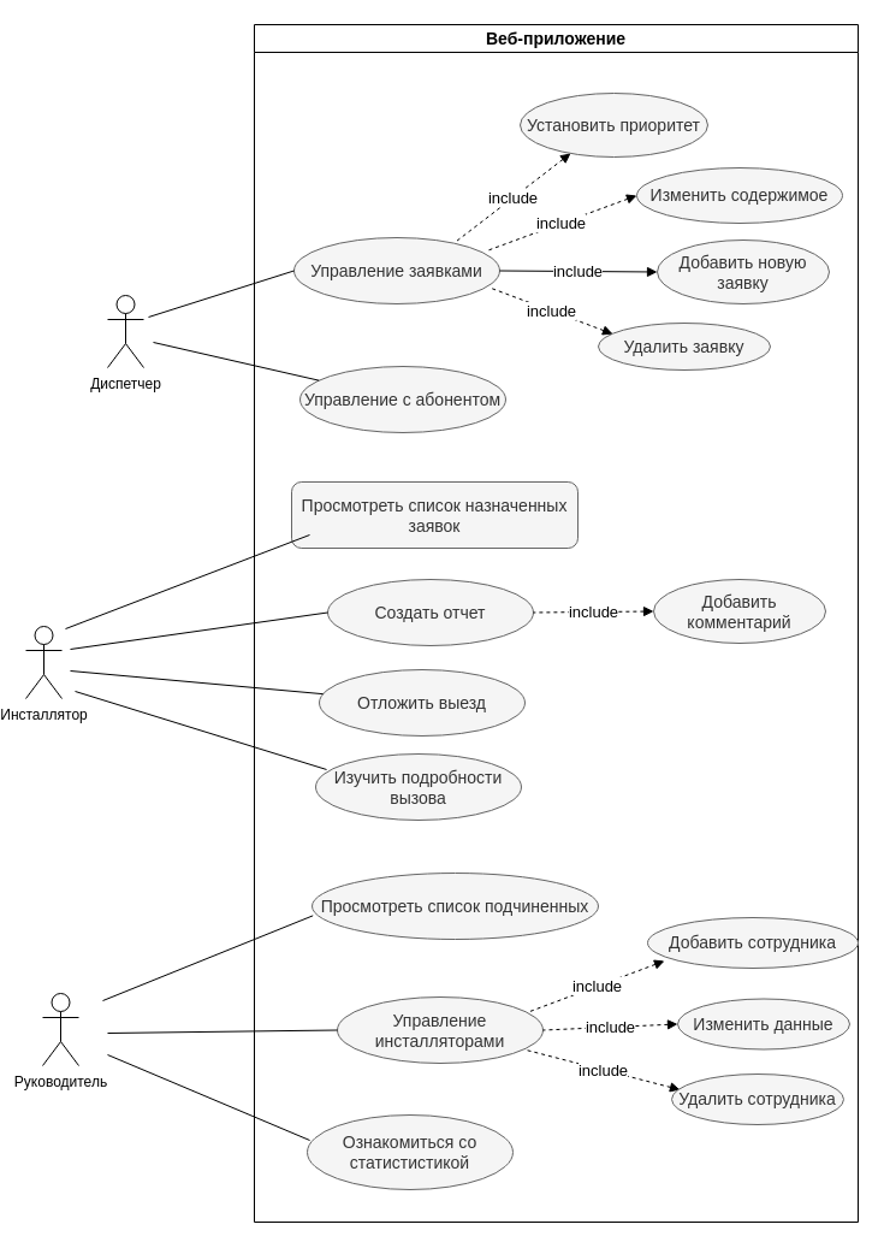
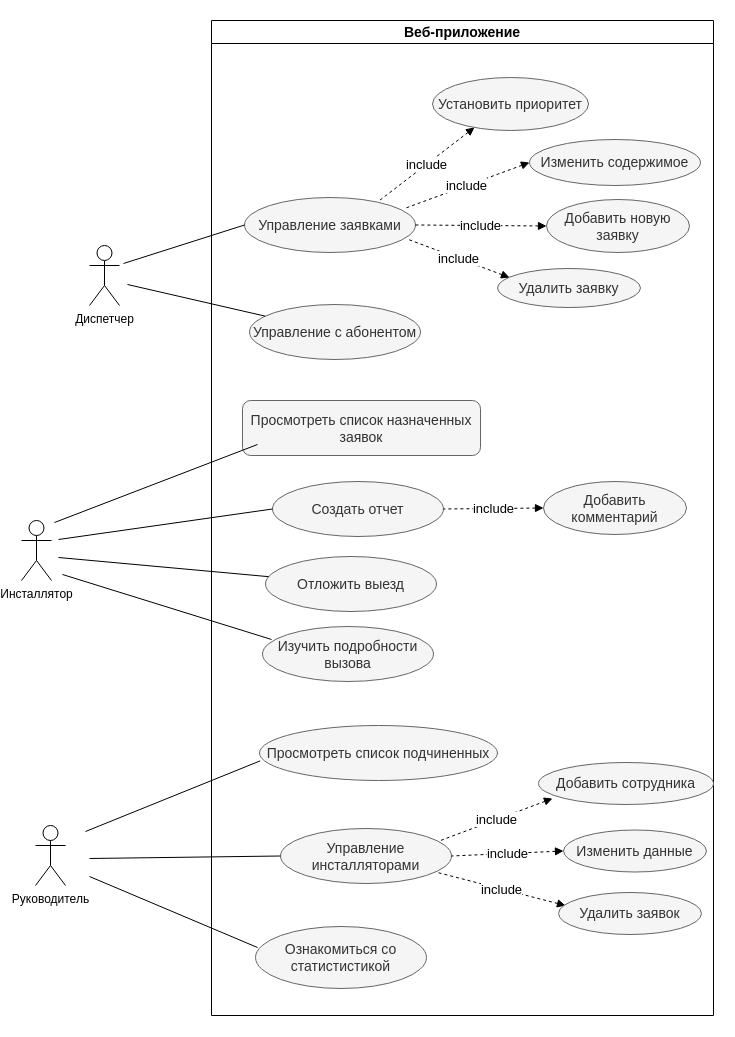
- <mxCell id="35" value="include" style="endArrow=none;dashed=0;html=1;rounded=0;startArrow=block;startFill=1;strokeWidth=1;fontSize=13;exitX=0;exitY=0.5;exitDx=0;exitDy=0;entryX=1;entryY=0.5;entryDx=0;entryDy=0;" edge="1" parent="2" source="30" target="27"><mxGeometry width="50" height="50" relative="1" as="geometry"><mxPoint x="328" y="152" as="sourcePoint" /><mxPoint x="245" y="219" as="targetPoint" /></mxGeometry></mxCell>
+ <mxCell id="35" value="include" style="endArrow=none;dashed=1;html=1;rounded=0;startArrow=block;startFill=1;strokeWidth=1;fontSize=13;exitX=0;exitY=0.5;exitDx=0;exitDy=0;entryX=1;entryY=0.5;entryDx=0;entryDy=0;" edge="1" parent="2" source="30" target="27"><mxGeometry width="50" height="50" relative="1" as="geometry"><mxPoint x="328" y="152" as="sourcePoint" /><mxPoint x="245" y="219" as="targetPoint" /></mxGeometry></mxCell>
- <mxCell id="17" value="Удалить сотрудника" style="ellipse;whiteSpace=wrap;html=1;fillColor=#f5f5f5;fontColor=#333333;strokeColor=#666666;fontSize=14;" parent="2" vertex="1"><mxGeometry x="347" y="872" width="143" height="42" as="geometry" /></mxCell>
+ <mxCell id="17" value="Удалить заявок" style="ellipse;whiteSpace=wrap;html=1;fillColor=#f5f5f5;fontColor=#333333;strokeColor=#666666;fontSize=14;" parent="2" vertex="1"><mxGeometry x="347" y="872" width="143" height="42" as="geometry" /></mxCell>
